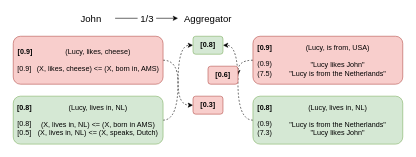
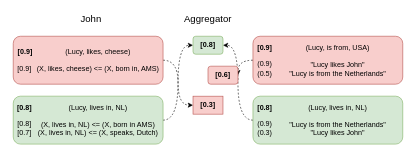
- <mxCell id="11" value="&lt;font style=&quot;font-size: 16px&quot;&gt;&amp;nbsp;1/3&amp;nbsp;&lt;/font&gt;" style="edgeStyle=orthogonalEdgeStyle;rounded=0;orthogonalLoop=1;jettySize=auto;html=1;exitX=1;exitY=0.5;exitDx=0;exitDy=0;entryX=0;entryY=0.5;entryDx=0;entryDy=0;" edge="1" parent="1" source="12" target="13"><mxGeometry relative="1" as="geometry" /></mxCell>
- <mxCell id="26" value="&lt;span style=&quot;font-weight: normal&quot;&gt;(7.5)&lt;/span&gt;" style="text;html=1;strokeColor=none;fillColor=none;align=center;verticalAlign=middle;whiteSpace=wrap;rounded=0;fontStyle=1" vertex="1" parent="1"><mxGeometry x="421" y="112" width="40" height="20" as="geometry" /></mxCell>
+ <mxCell id="26" value="&lt;span style=&quot;font-weight: normal&quot;&gt;(0.5)&lt;/span&gt;" style="text;html=1;strokeColor=none;fillColor=none;align=center;verticalAlign=middle;whiteSpace=wrap;rounded=0;fontStyle=1" vertex="1" parent="1"><mxGeometry x="421" y="112" width="40" height="20" as="geometry" /></mxCell>
- <mxCell id="10" value="&lt;b&gt;[0.3]&lt;/b&gt;" style="rounded=1;whiteSpace=wrap;html=1;fillColor=#f8cecc;strokeColor=#b85450;" vertex="1" parent="1"><mxGeometry x="321" y="160" width="50" height="30" as="geometry" /></mxCell>
+ <mxCell id="10" value="&lt;b&gt;[0.3]&lt;/b&gt;" style="whiteSpace=wrap;html=1;fillColor=#f8cecc;strokeColor=#b85450;rounded=0;" vertex="1" parent="1"><mxGeometry x="321" y="160" width="50" height="30" as="geometry" /></mxCell>
- <mxCell id="20" value="[0.5]" style="text;html=1;strokeColor=none;fillColor=none;align=center;verticalAlign=middle;whiteSpace=wrap;rounded=0;" vertex="1" parent="1"><mxGeometry x="20" y="212" width="40" height="20" as="geometry" /></mxCell>
+ <mxCell id="20" value="[0.7]" style="text;html=1;strokeColor=none;fillColor=none;align=center;verticalAlign=middle;whiteSpace=wrap;rounded=0;" vertex="1" parent="1"><mxGeometry x="20" y="212" width="40" height="20" as="geometry" /></mxCell>
- <mxCell id="25" value="(7.3)" style="text;html=1;strokeColor=none;fillColor=none;align=center;verticalAlign=middle;whiteSpace=wrap;rounded=0;" vertex="1" parent="1"><mxGeometry x="421" y="212" width="40" height="20" as="geometry" /></mxCell>
+ <mxCell id="25" value="(0.3)" style="text;html=1;strokeColor=none;fillColor=none;align=center;verticalAlign=middle;whiteSpace=wrap;rounded=0;" vertex="1" parent="1"><mxGeometry x="421" y="212" width="40" height="20" as="geometry" /></mxCell>
